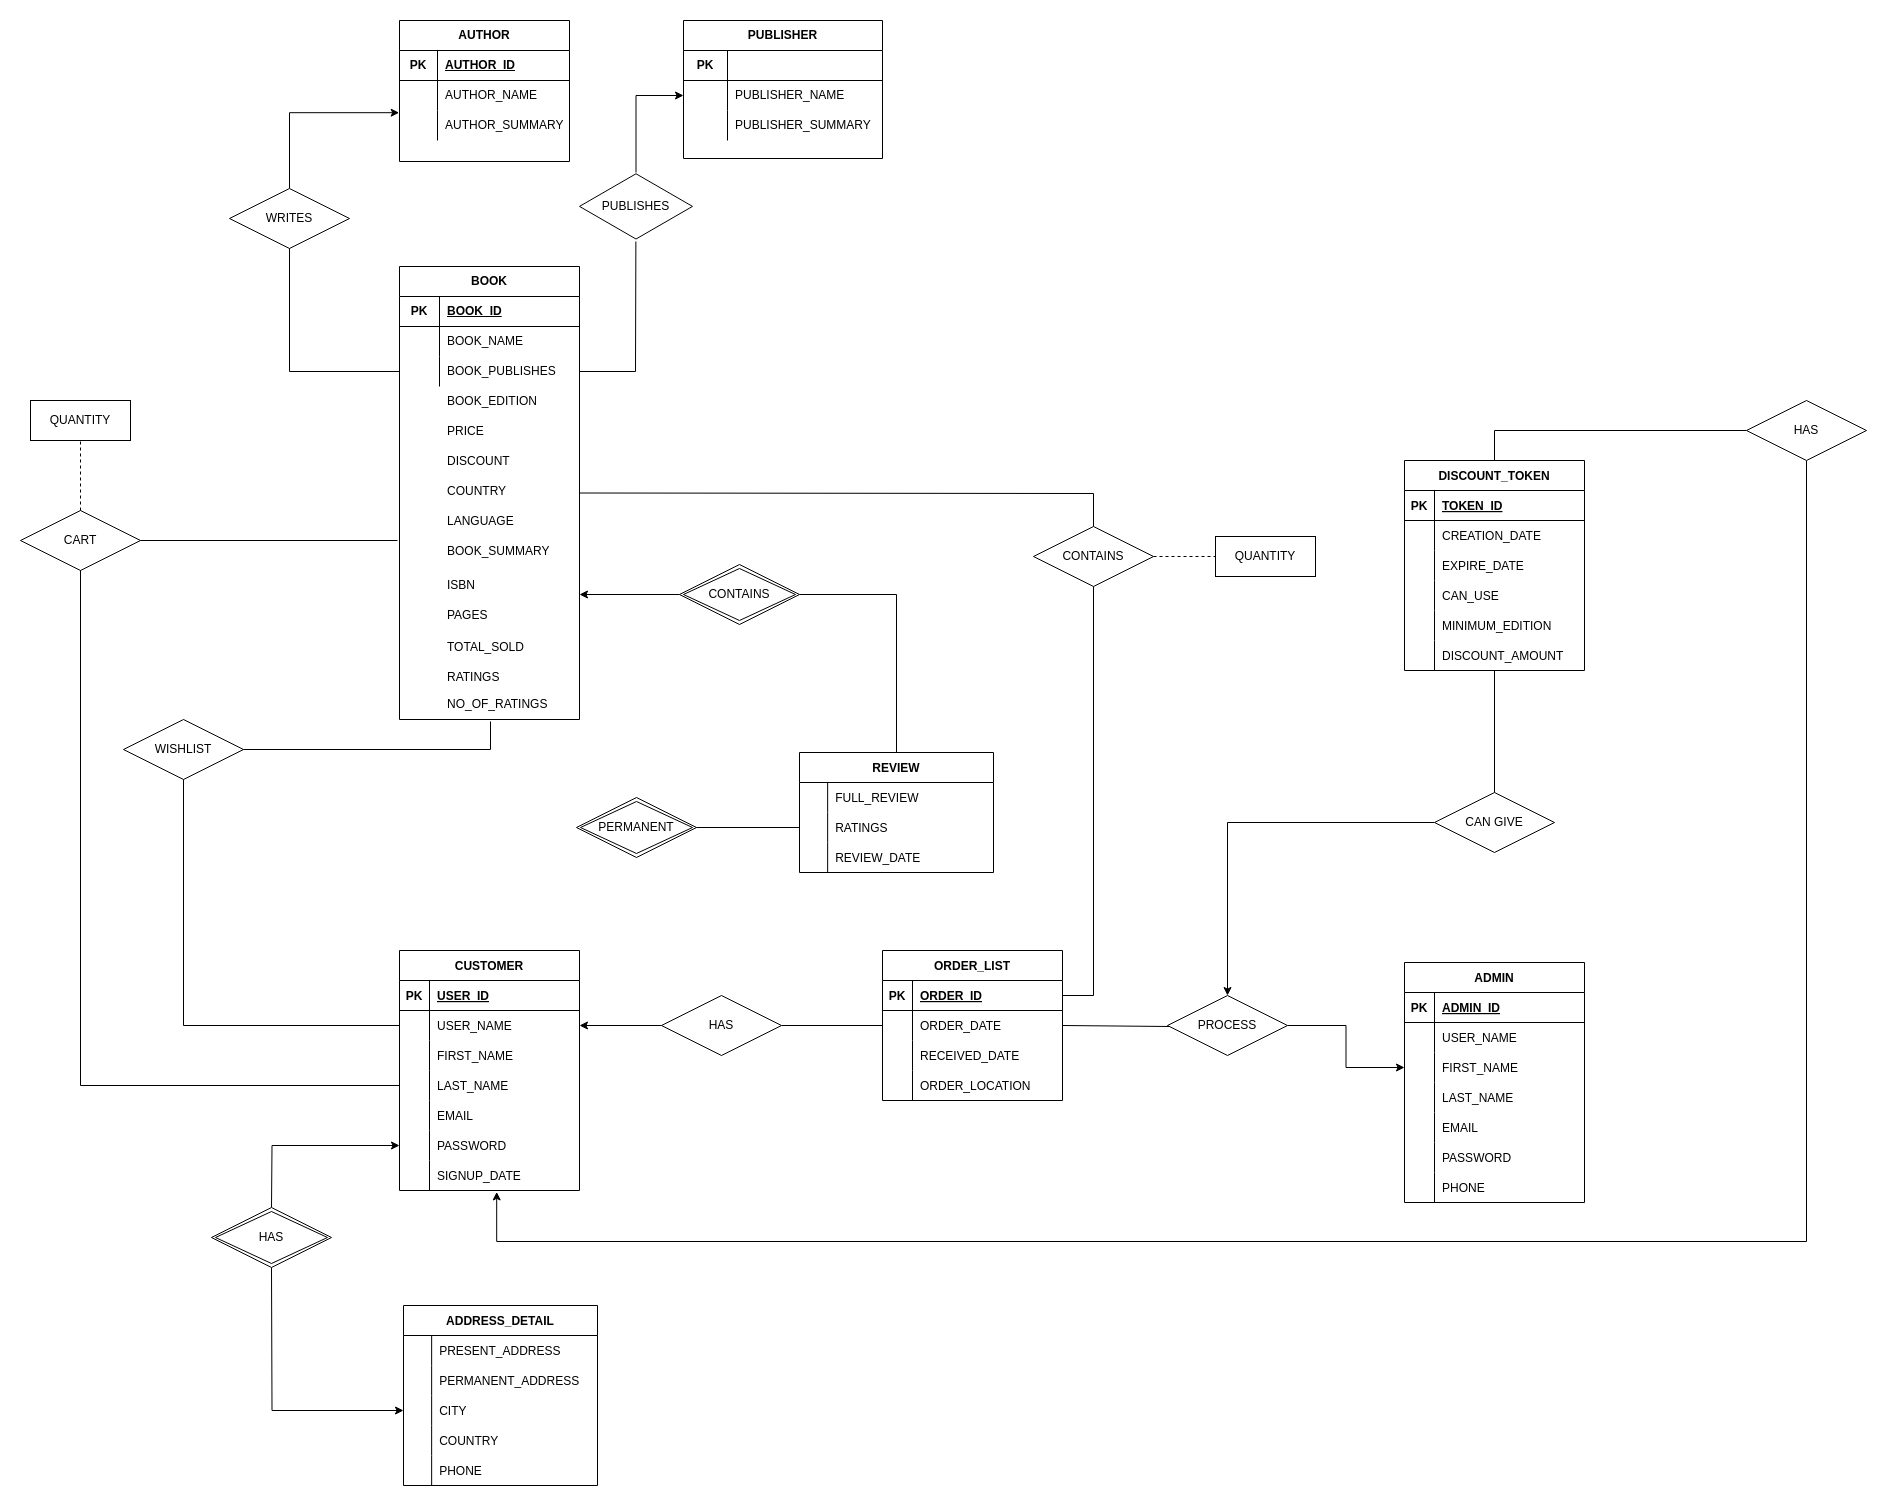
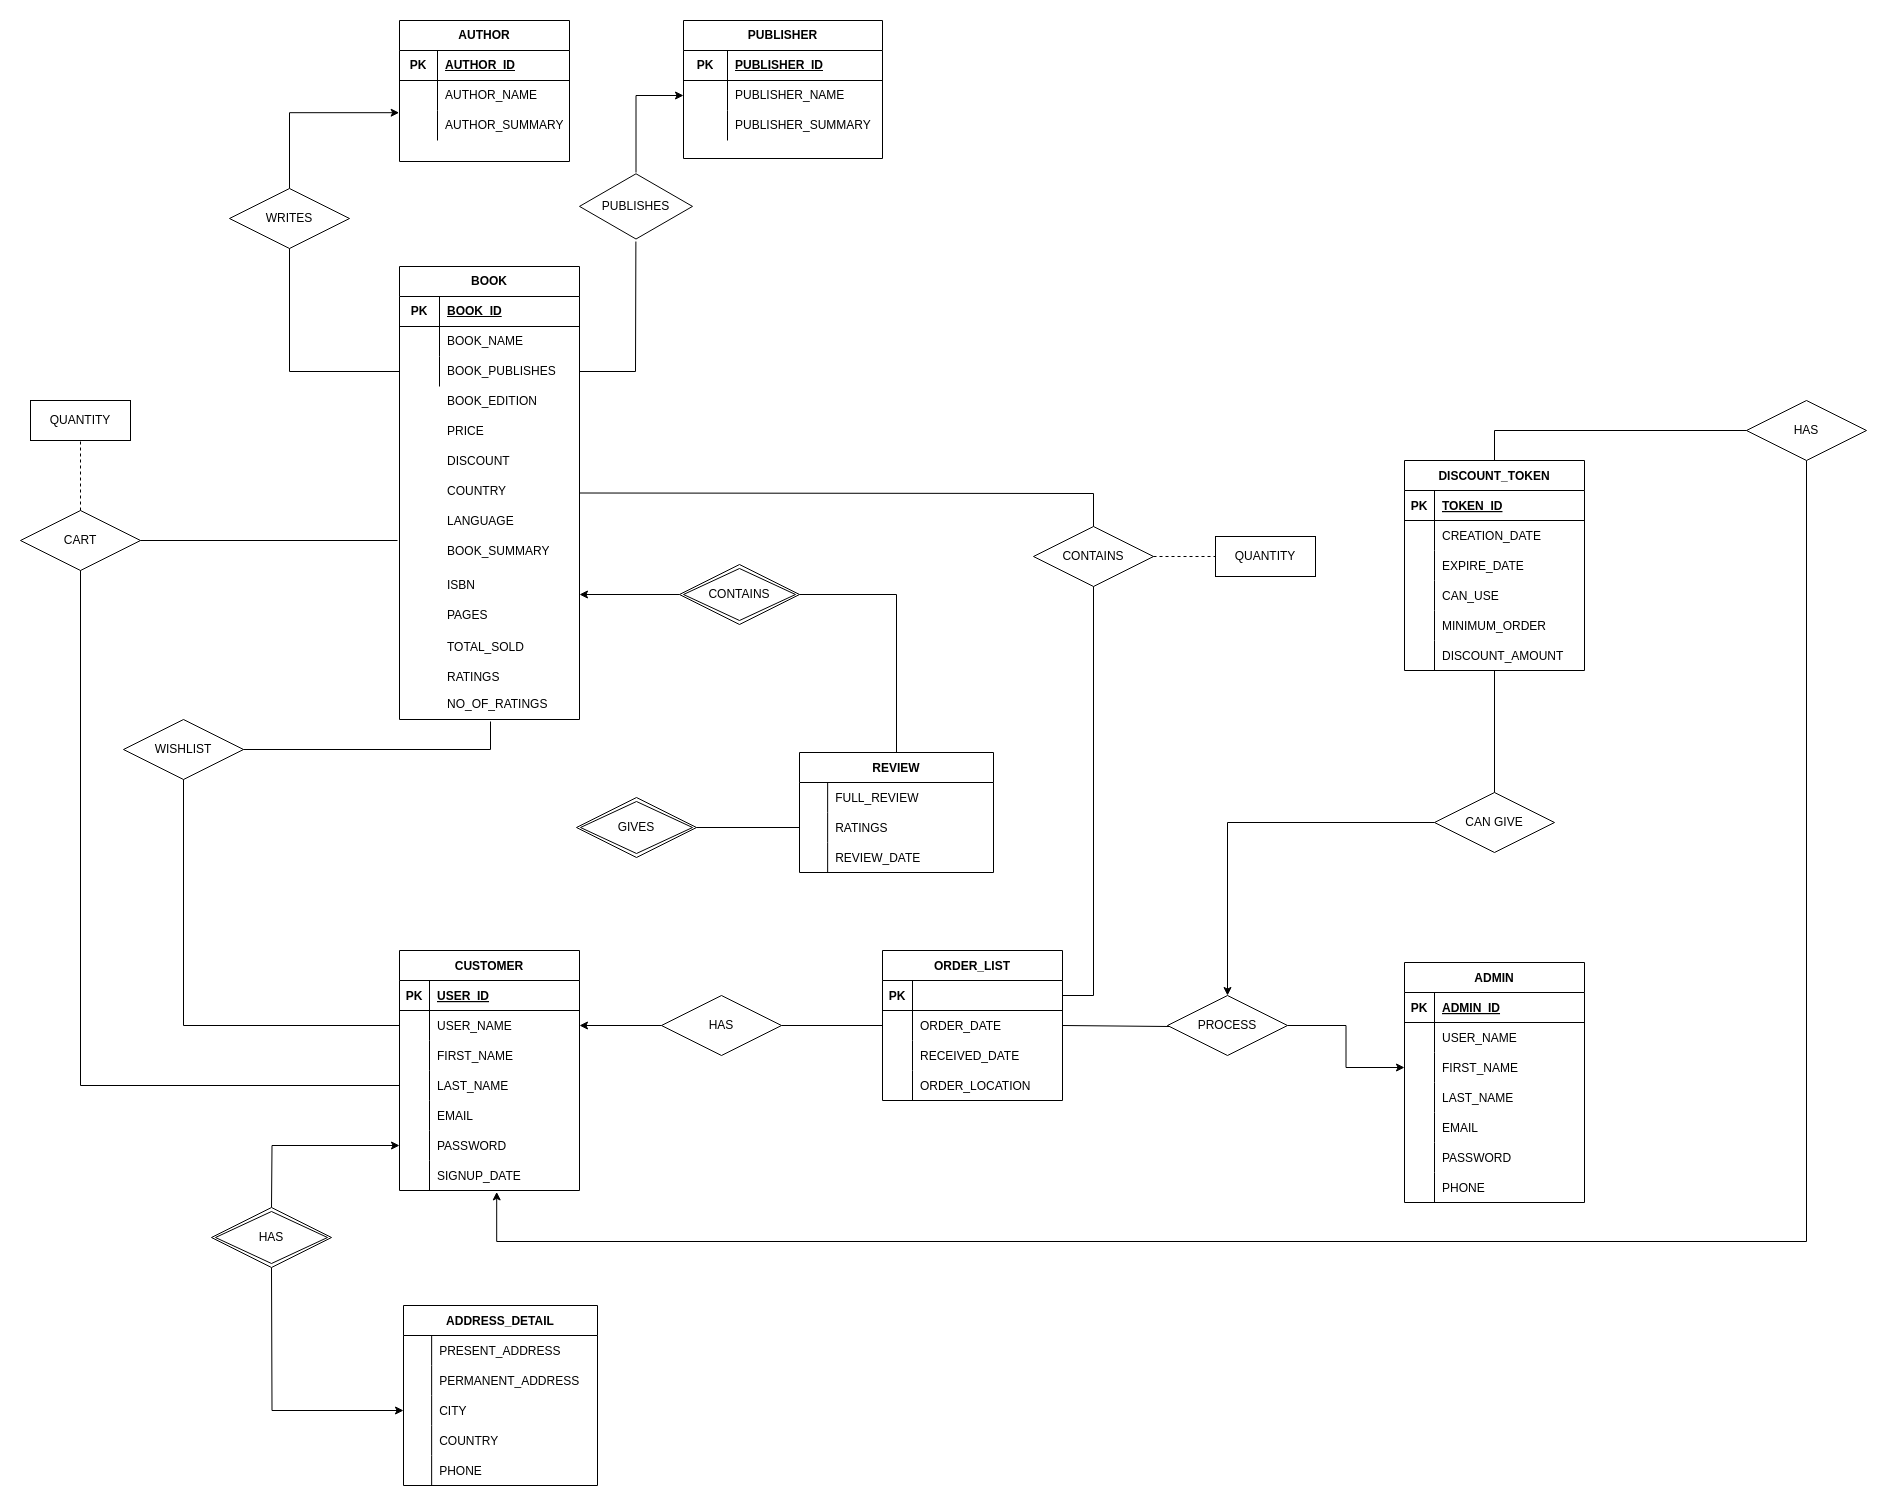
+ <mxCell id="15" value="PUBLISHER_ID" style="shape=partialRectangle;html=1;whiteSpace=wrap;connectable=0;fillColor=none;top=0;left=0;bottom=0;right=0;align=left;spacingLeft=6;overflow=hidden;fontStyle=5" parent="13" vertex="1"><mxGeometry x="44" width="155" height="30" as="geometry" /></mxCell>
- <mxCell id="62" value="MINIMUM_EDITION" style="shape=partialRectangle;connectable=0;fillColor=none;top=0;left=0;bottom=0;right=0;align=left;spacingLeft=6;overflow=hidden;" parent="60" vertex="1"><mxGeometry x="30" width="150" height="30" as="geometry" /></mxCell>
+ <mxCell id="62" value="MINIMUM_ORDER" style="shape=partialRectangle;connectable=0;fillColor=none;top=0;left=0;bottom=0;right=0;align=left;spacingLeft=6;overflow=hidden;" parent="60" vertex="1"><mxGeometry x="30" width="150" height="30" as="geometry" /></mxCell>
- <mxCell id="122" value="PERMANENT" style="shape=rhombus;double=1;perimeter=rhombusPerimeter;whiteSpace=wrap;html=1;align=center;" parent="1" vertex="1"><mxGeometry x="576" y="797" width="120" height="60" as="geometry" /></mxCell>
+ <mxCell id="122" value="GIVES" style="shape=rhombus;double=1;perimeter=rhombusPerimeter;whiteSpace=wrap;html=1;align=center;" parent="1" vertex="1"><mxGeometry x="576" y="797" width="120" height="60" as="geometry" /></mxCell>
- <mxCell id="158" value="ORDER_ID" style="shape=partialRectangle;connectable=0;fillColor=none;top=0;left=0;bottom=0;right=0;align=left;spacingLeft=6;fontStyle=5;overflow=hidden;" parent="156" vertex="1"><mxGeometry x="30" width="150" height="30" as="geometry" /></mxCell>
